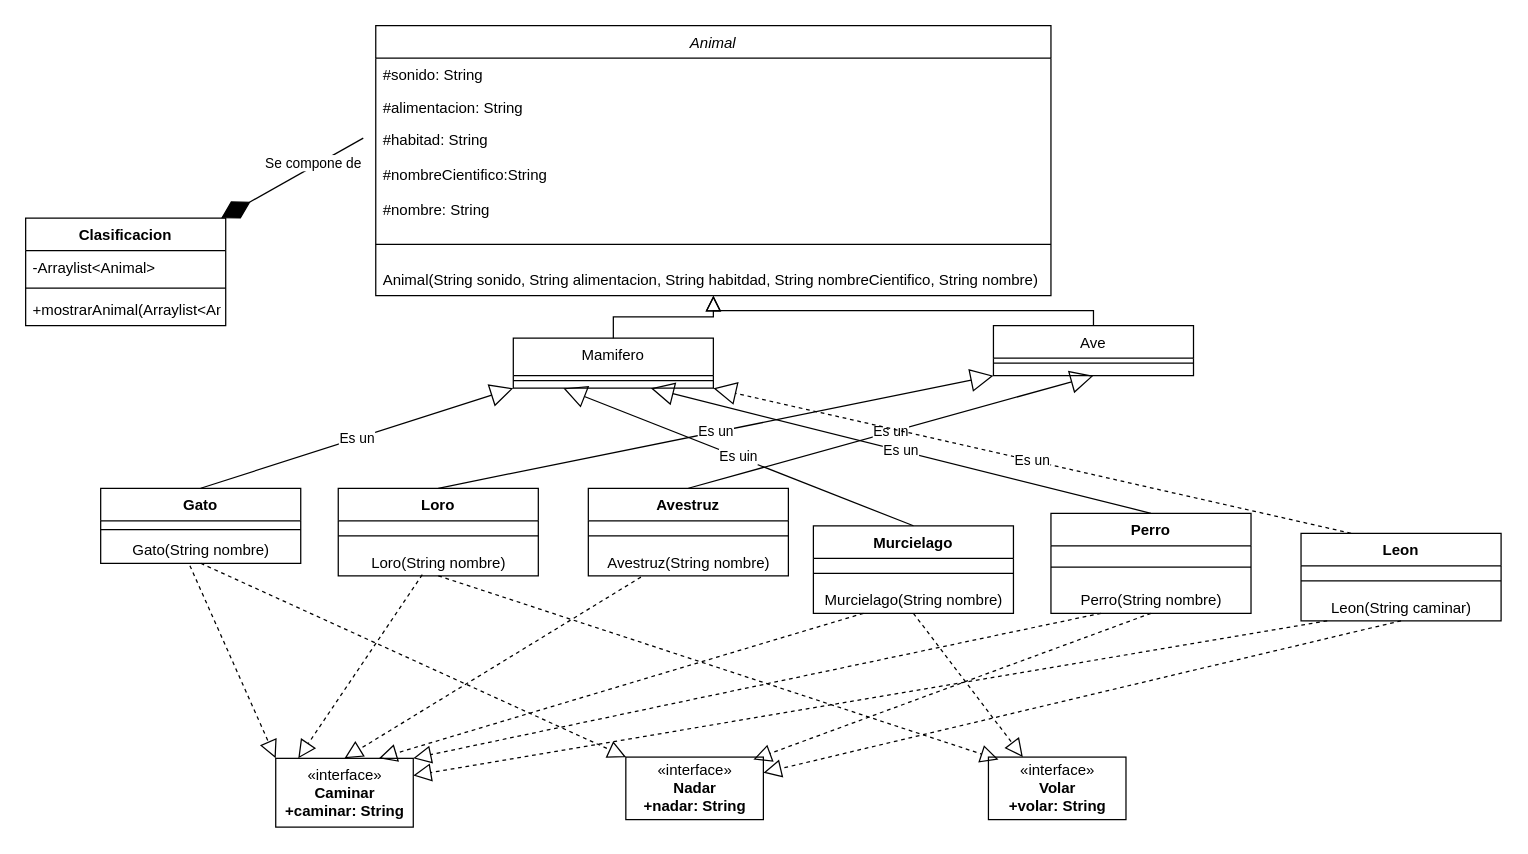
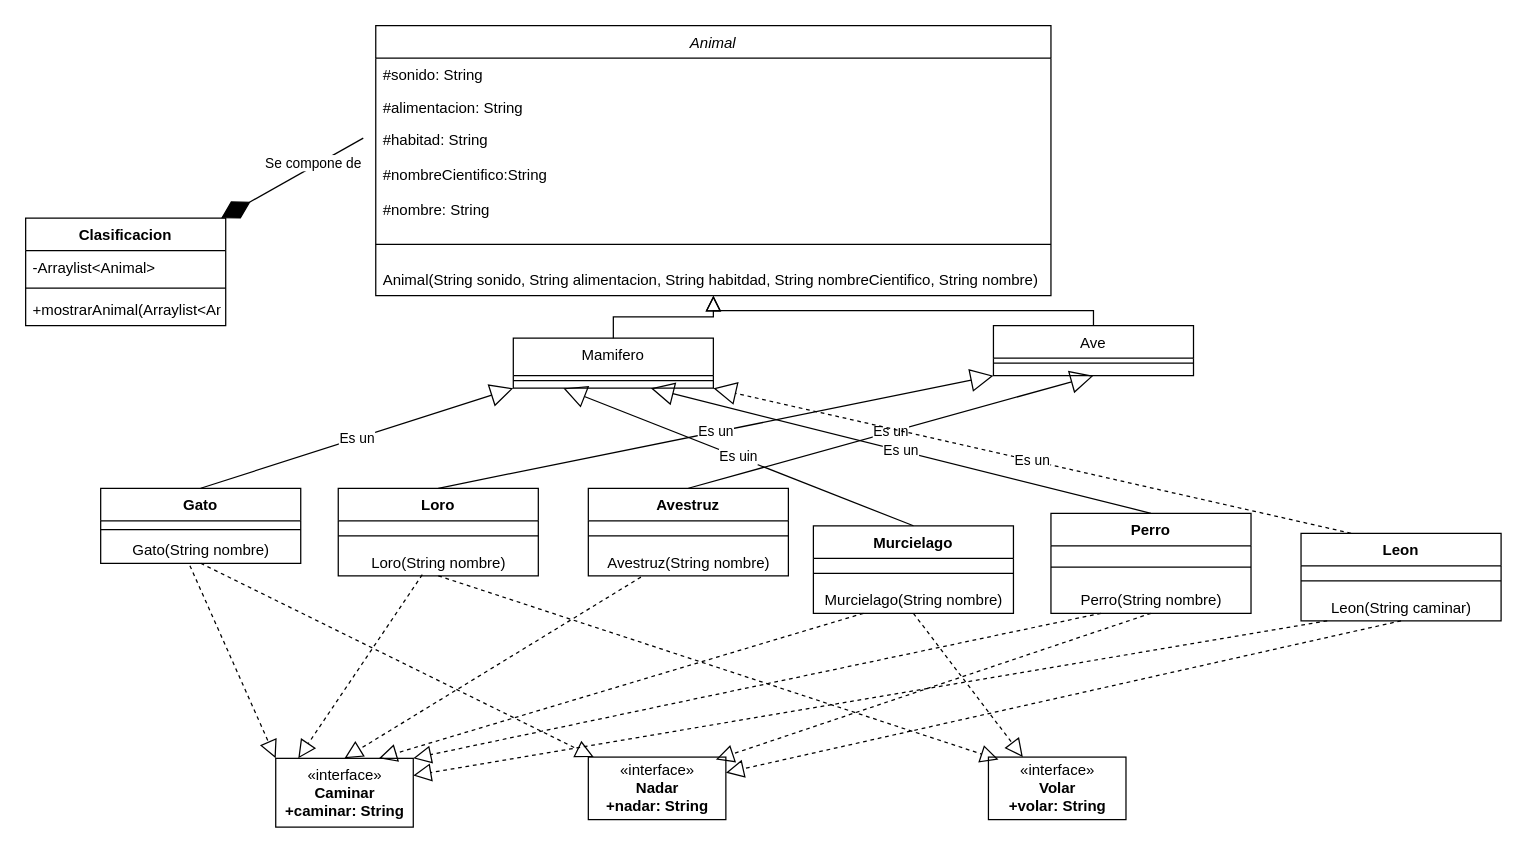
- <mxCell id="39" value="«interface»&lt;br&gt;&lt;b&gt;Nadar&lt;br&gt;+nadar: String&lt;br&gt;&lt;/b&gt;" style="html=1;" parent="1" vertex="1"><mxGeometry x="500" y="605" width="110" height="50" as="geometry" /></mxCell>
+ <mxCell id="39" value="«interface»&lt;br&gt;&lt;b&gt;Nadar&lt;br&gt;+nadar: String&lt;br&gt;&lt;/b&gt;" style="html=1;" parent="1" vertex="1"><mxGeometry x="470" y="605" width="110" height="50" as="geometry" /></mxCell>
